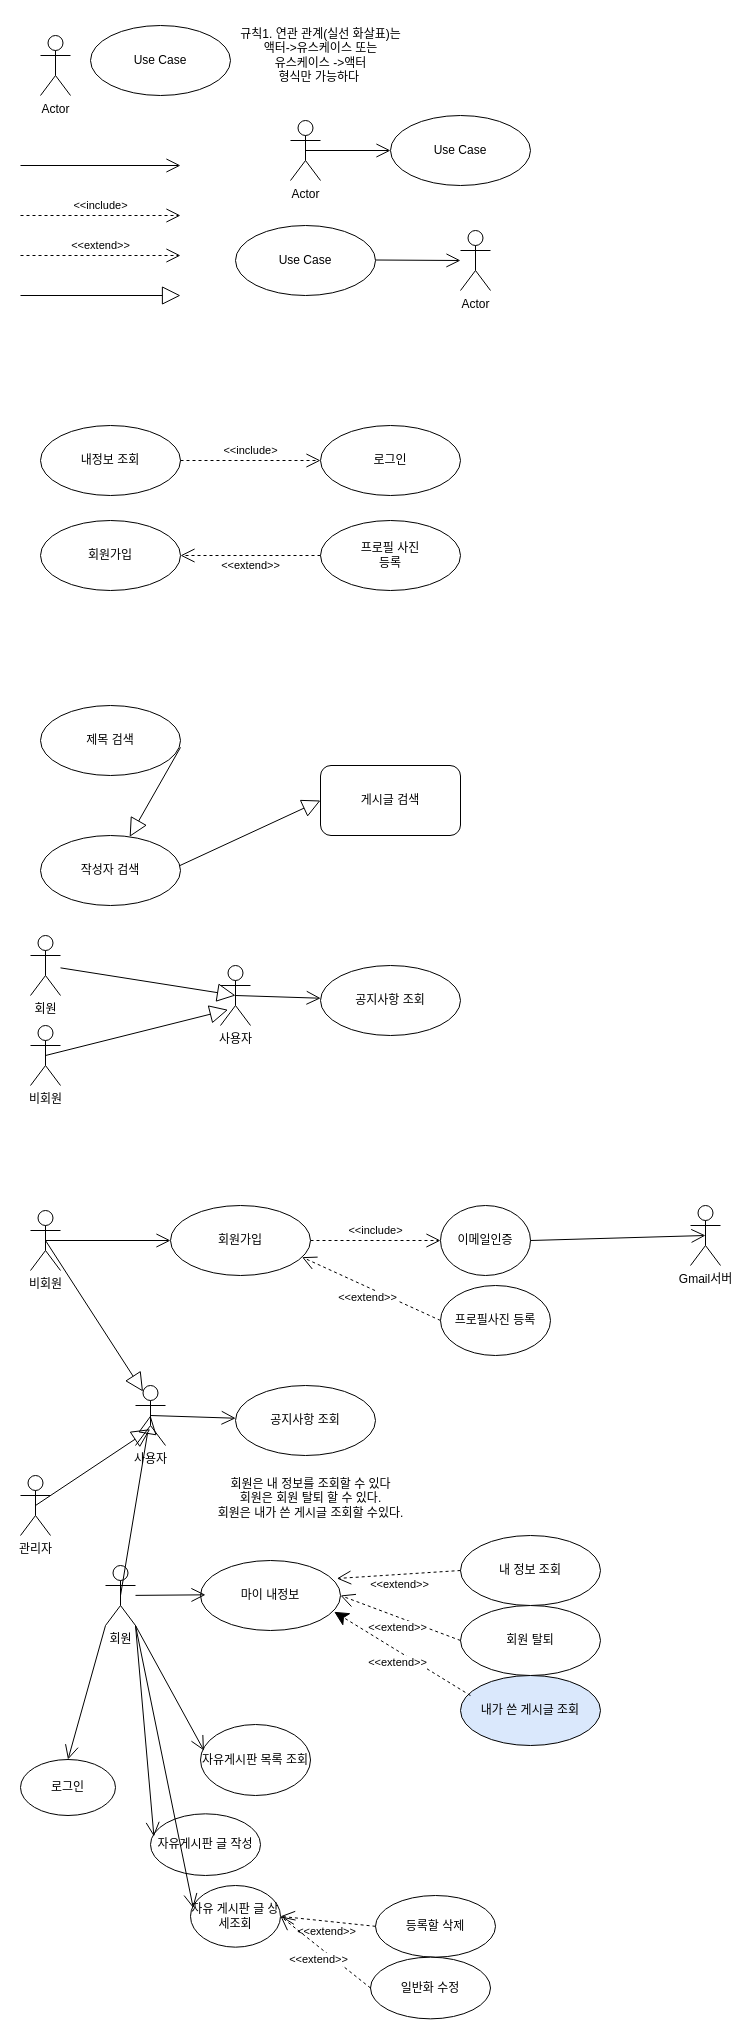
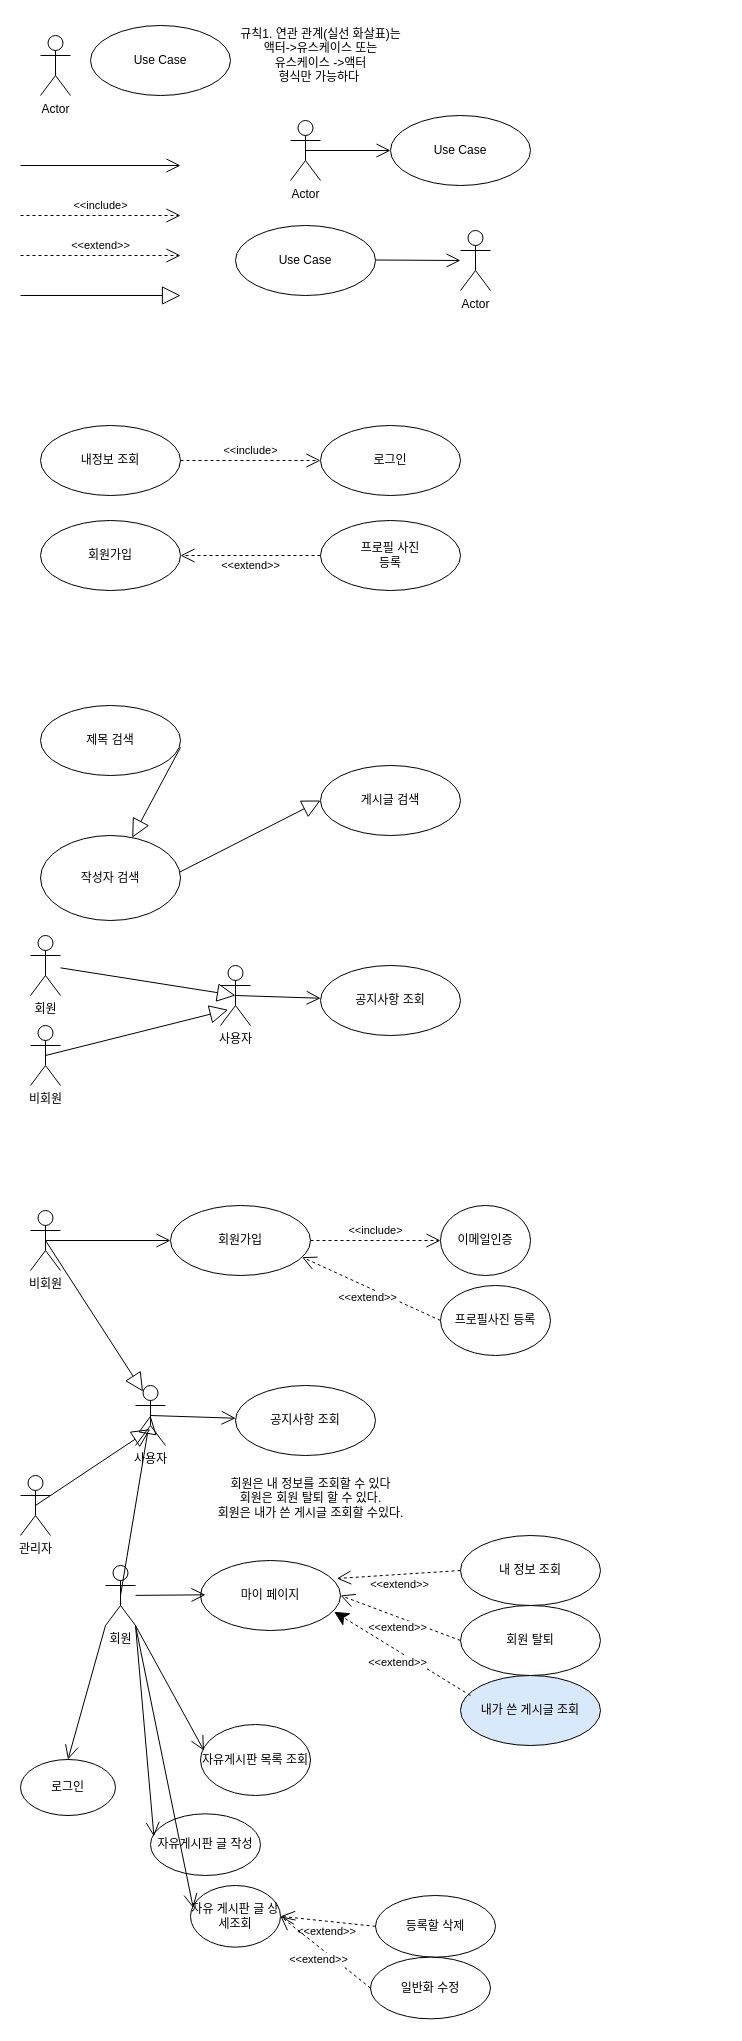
- <mxCell id="23" value="게시글 검색" style="whiteSpace=wrap;html=1;rounded=1;" vertex="1" parent="1"><mxGeometry x="320" y="765" width="140" height="70" as="geometry" /></mxCell>
+ <mxCell id="23" value="게시글 검색" style="ellipse;whiteSpace=wrap;html=1;" vertex="1" parent="1"><mxGeometry x="320" y="765" width="140" height="70" as="geometry" /></mxCell>
- <mxCell id="22" value="작성자 검색" style="ellipse;whiteSpace=wrap;html=1;" vertex="1" parent="1"><mxGeometry x="40" y="835" width="140" height="70" as="geometry" /></mxCell>
+ <mxCell id="22" value="작성자 검색" style="ellipse;whiteSpace=wrap;html=1;" vertex="1" parent="1"><mxGeometry x="40" y="835" width="140" height="85" as="geometry" /></mxCell>
- <mxCell id="39" value="Gmail서버" style="shape=umlActor;verticalLabelPosition=bottom;verticalAlign=top;html=1;" vertex="1" parent="1"><mxGeometry x="690" y="1205" width="30" height="60" as="geometry" /></mxCell>
- <mxCell id="38" value="" style="endArrow=open;endFill=1;endSize=12;html=1;rounded=0;entryX=0.5;entryY=0.5;entryDx=0;entryDy=0;exitX=1;exitY=0.5;exitDx=0;exitDy=0;entryPerimeter=0;" edge="1" parent="1" source="35" target="39"><mxGeometry width="160" relative="1" as="geometry"><mxPoint x="580" y="1239.33" as="sourcePoint" /><mxPoint x="697" y="1240.16" as="targetPoint" /></mxGeometry></mxCell>
- <mxCell id="54" value="마이 내정보" style="ellipse;whiteSpace=wrap;html=1;" vertex="1" parent="1"><mxGeometry x="200" y="1560" width="140" height="70" as="geometry" /></mxCell>
+ <mxCell id="54" value="마이 페이지" style="ellipse;whiteSpace=wrap;html=1;" vertex="1" parent="1"><mxGeometry x="200" y="1560" width="140" height="70" as="geometry" /></mxCell>
